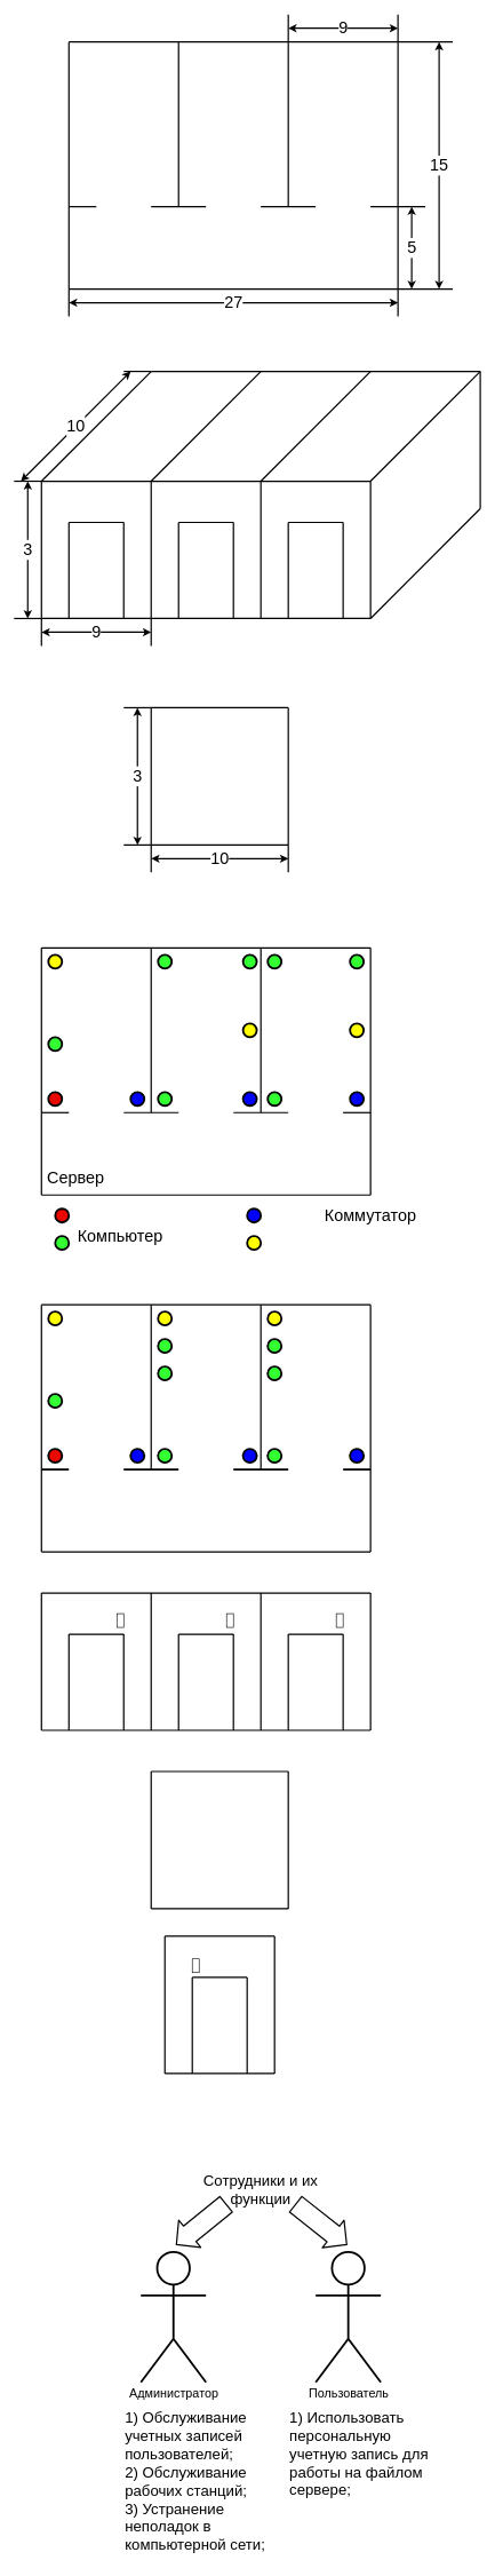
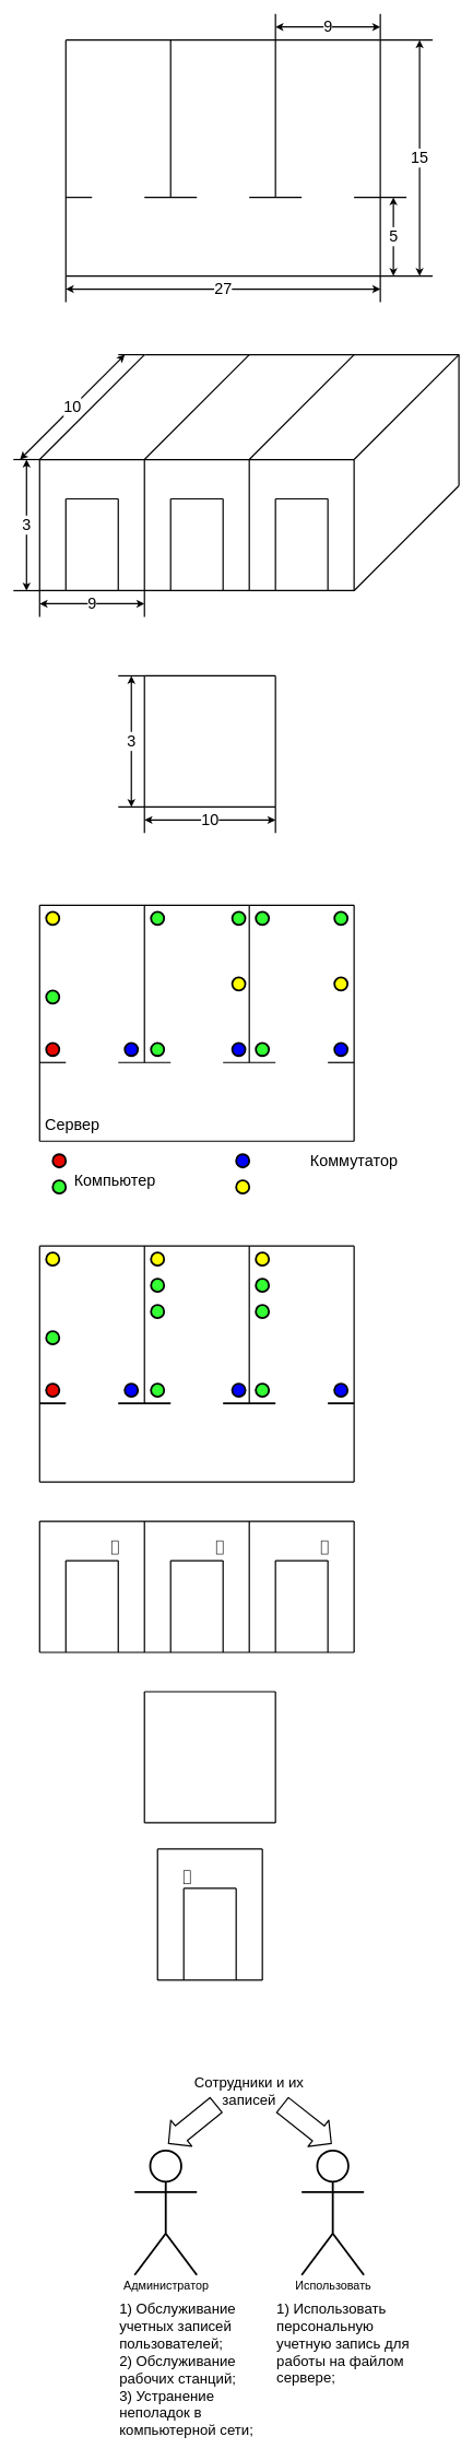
- <mxCell id="151" value="Сотрудники и их&lt;br&gt;функции" style="text;html=1;strokeColor=none;fillColor=none;align=center;verticalAlign=middle;whiteSpace=wrap;rounded=0;fontSize=22;" vertex="1" parent="1"><mxGeometry x="290" y="3150" width="180" height="80" as="geometry" /></mxCell>
+ <mxCell id="151" value="Сотрудники и их&lt;br&gt;записей" style="text;html=1;strokeColor=none;fillColor=none;align=center;verticalAlign=middle;whiteSpace=wrap;rounded=0;fontSize=22;" vertex="1" parent="1"><mxGeometry x="290" y="3150" width="180" height="80" as="geometry" /></mxCell>
- <mxCell id="148" value="Пользователь" style="shape=umlActor;verticalLabelPosition=bottom;verticalAlign=top;html=1;outlineConnect=0;strokeWidth=3;fontSize=18;" vertex="1" parent="1"><mxGeometry x="460" y="3280" width="95" height="190" as="geometry" /></mxCell>
+ <mxCell id="148" value="Использовать" style="shape=umlActor;verticalLabelPosition=bottom;verticalAlign=top;html=1;outlineConnect=0;strokeWidth=3;fontSize=18;" vertex="1" parent="1"><mxGeometry x="460" y="3280" width="95" height="190" as="geometry" /></mxCell>
